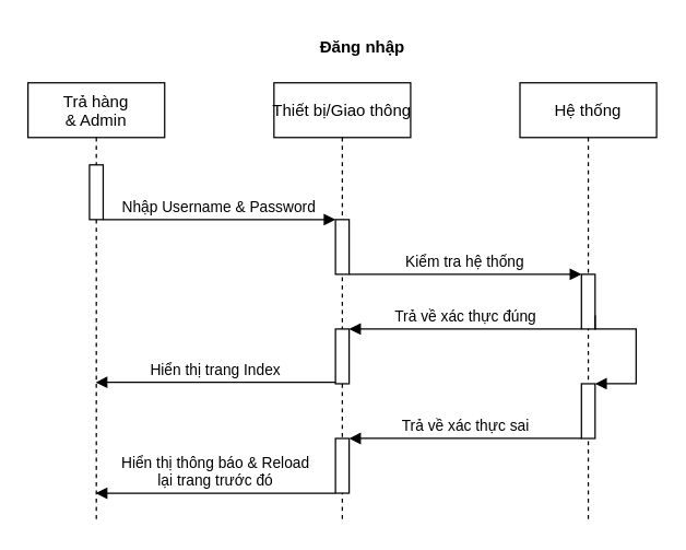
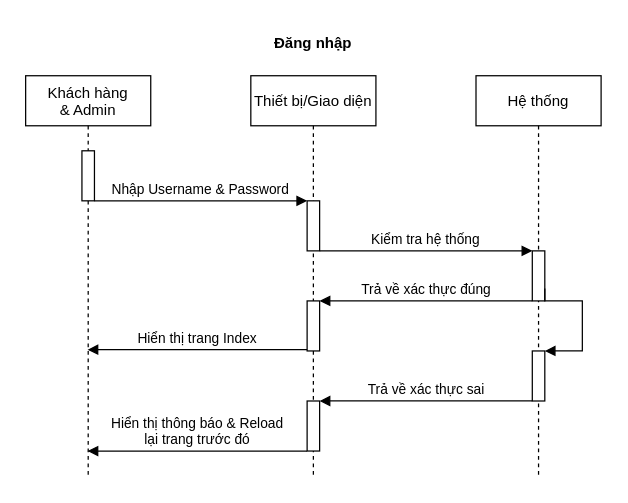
- <mxCell id="18" value="Đăng nhập" style="text;align=center;fontStyle=1;verticalAlign=middle;spacingLeft=3;spacingRight=3;strokeColor=none;rotatable=0;points=[[0,0.5],[1,0.5]];portConstraint=eastwest;" vertex="1" parent="1"><mxGeometry x="225" y="20" width="80" height="26" as="geometry" /></mxCell>
+ <mxCell id="18" value="Đăng nhập" style="text;align=center;fontStyle=1;verticalAlign=middle;spacingLeft=3;spacingRight=3;strokeColor=none;rotatable=0;points=[[0,0.5],[1,0.5]];portConstraint=eastwest;" vertex="1" parent="1"><mxGeometry x="210" y="20" width="80" height="26" as="geometry" /></mxCell>
- <mxCell id="2" value="Trả hàng&#10;&amp; Admin" style="shape=umlLifeline;perimeter=lifelinePerimeter;container=1;collapsible=0;recursiveResize=0;rounded=0;shadow=0;strokeWidth=1;" parent="1" vertex="1"><mxGeometry x="20" y="60" width="100" height="320" as="geometry" /></mxCell>
+ <mxCell id="2" value="Khách hàng&#10;&amp; Admin" style="shape=umlLifeline;perimeter=lifelinePerimeter;container=1;collapsible=0;recursiveResize=0;rounded=0;shadow=0;strokeWidth=1;" parent="1" vertex="1"><mxGeometry x="20" y="60" width="100" height="320" as="geometry" /></mxCell>
- <mxCell id="4" value="Thiết bị/Giao thông" style="shape=umlLifeline;perimeter=lifelinePerimeter;container=1;collapsible=0;recursiveResize=0;rounded=0;shadow=0;strokeWidth=1;" parent="1" vertex="1"><mxGeometry x="200" y="60" width="100" height="320" as="geometry" /></mxCell>
+ <mxCell id="4" value="Thiết bị/Giao diện" style="shape=umlLifeline;perimeter=lifelinePerimeter;container=1;collapsible=0;recursiveResize=0;rounded=0;shadow=0;strokeWidth=1;" parent="1" vertex="1"><mxGeometry x="200" y="60" width="100" height="320" as="geometry" /></mxCell>
